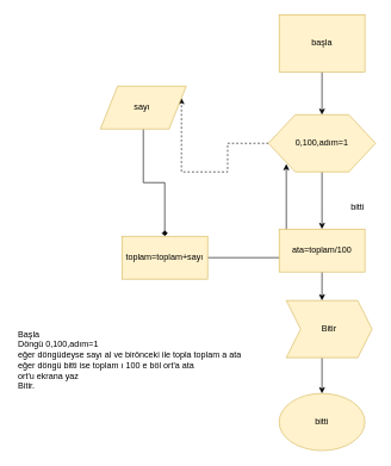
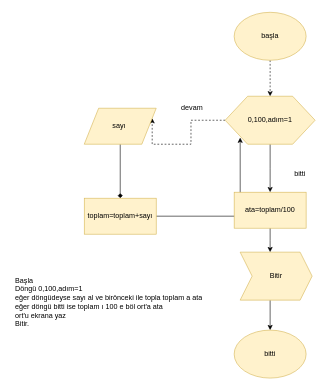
- <mxCell id="4" value="başla" style="whiteSpace=wrap;html=1;fillColor=#fff2cc;strokeColor=#d6b656;rounded=0;" parent="1" vertex="1"><mxGeometry x="390" y="20" width="120" height="80" as="geometry" /></mxCell>
+ <mxCell id="4" value="başla" style="ellipse;whiteSpace=wrap;html=1;fillColor=#fff2cc;strokeColor=#d6b656;" parent="1" vertex="1"><mxGeometry x="390" y="20" width="120" height="80" as="geometry" /></mxCell>
- <mxCell id="3" style="edgeStyle=orthogonalEdgeStyle;rounded=0;orthogonalLoop=1;jettySize=auto;html=1;exitX=0.5;exitY=1;exitDx=0;exitDy=0;" parent="1" source="4" target="7" edge="1"><mxGeometry relative="1" as="geometry" /></mxCell>
+ <mxCell id="3" style="edgeStyle=orthogonalEdgeStyle;rounded=0;orthogonalLoop=1;jettySize=auto;html=1;exitX=0.5;exitY=1;exitDx=0;exitDy=0;dashed=1;" parent="1" source="4" target="7" edge="1"><mxGeometry relative="1" as="geometry" /></mxCell>
- <mxCell id="11" value="sayı&amp;nbsp;" style="shape=parallelogram;perimeter=parallelogramPerimeter;whiteSpace=wrap;html=1;fillColor=#fff2cc;strokeColor=#d6b656;" parent="1" vertex="1"><mxGeometry x="140" y="120" width="120" height="60" as="geometry" /></mxCell>
+ <mxCell id="11" value="sayı&amp;nbsp;" style="shape=parallelogram;perimeter=parallelogramPerimeter;whiteSpace=wrap;html=1;fillColor=#fff2cc;strokeColor=#d6b656;" parent="1" vertex="1"><mxGeometry x="140" y="180" width="120" height="60" as="geometry" /></mxCell>
+ <mxCell id="8" value="devam" style="text;html=1;strokeColor=none;fillColor=none;align=center;verticalAlign=middle;whiteSpace=wrap;rounded=0;" parent="1" vertex="1"><mxGeometry x="300" y="170" width="40" height="20" as="geometry" /></mxCell>
- <mxCell id="13" value="toplam=toplam+sayı" style="rounded=0;whiteSpace=wrap;html=1;fillColor=#fff2cc;strokeColor=#d6b656;" parent="1" vertex="1"><mxGeometry x="170" y="330" width="120" height="60" as="geometry" /></mxCell>
+ <mxCell id="13" value="toplam=toplam+sayı" style="rounded=0;whiteSpace=wrap;html=1;fillColor=#fff2cc;strokeColor=#d6b656;" parent="1" vertex="1"><mxGeometry x="140" y="330" width="120" height="60" as="geometry" /></mxCell>
